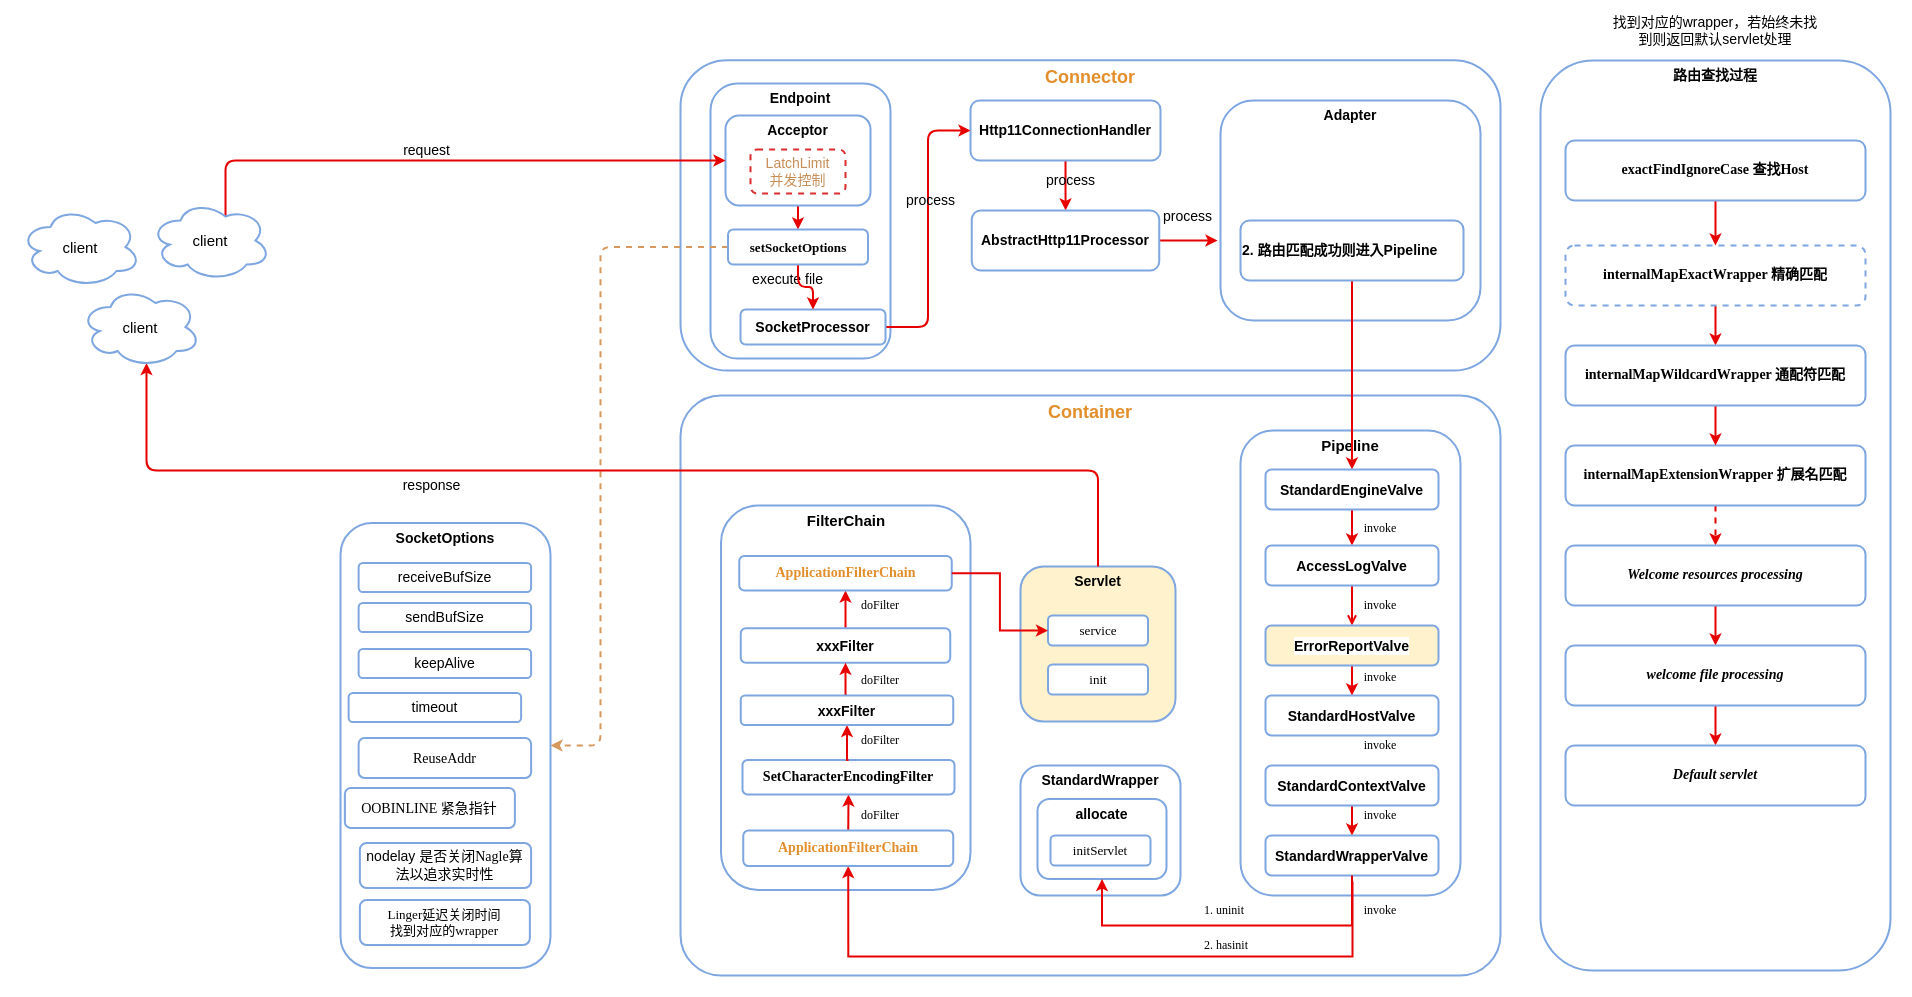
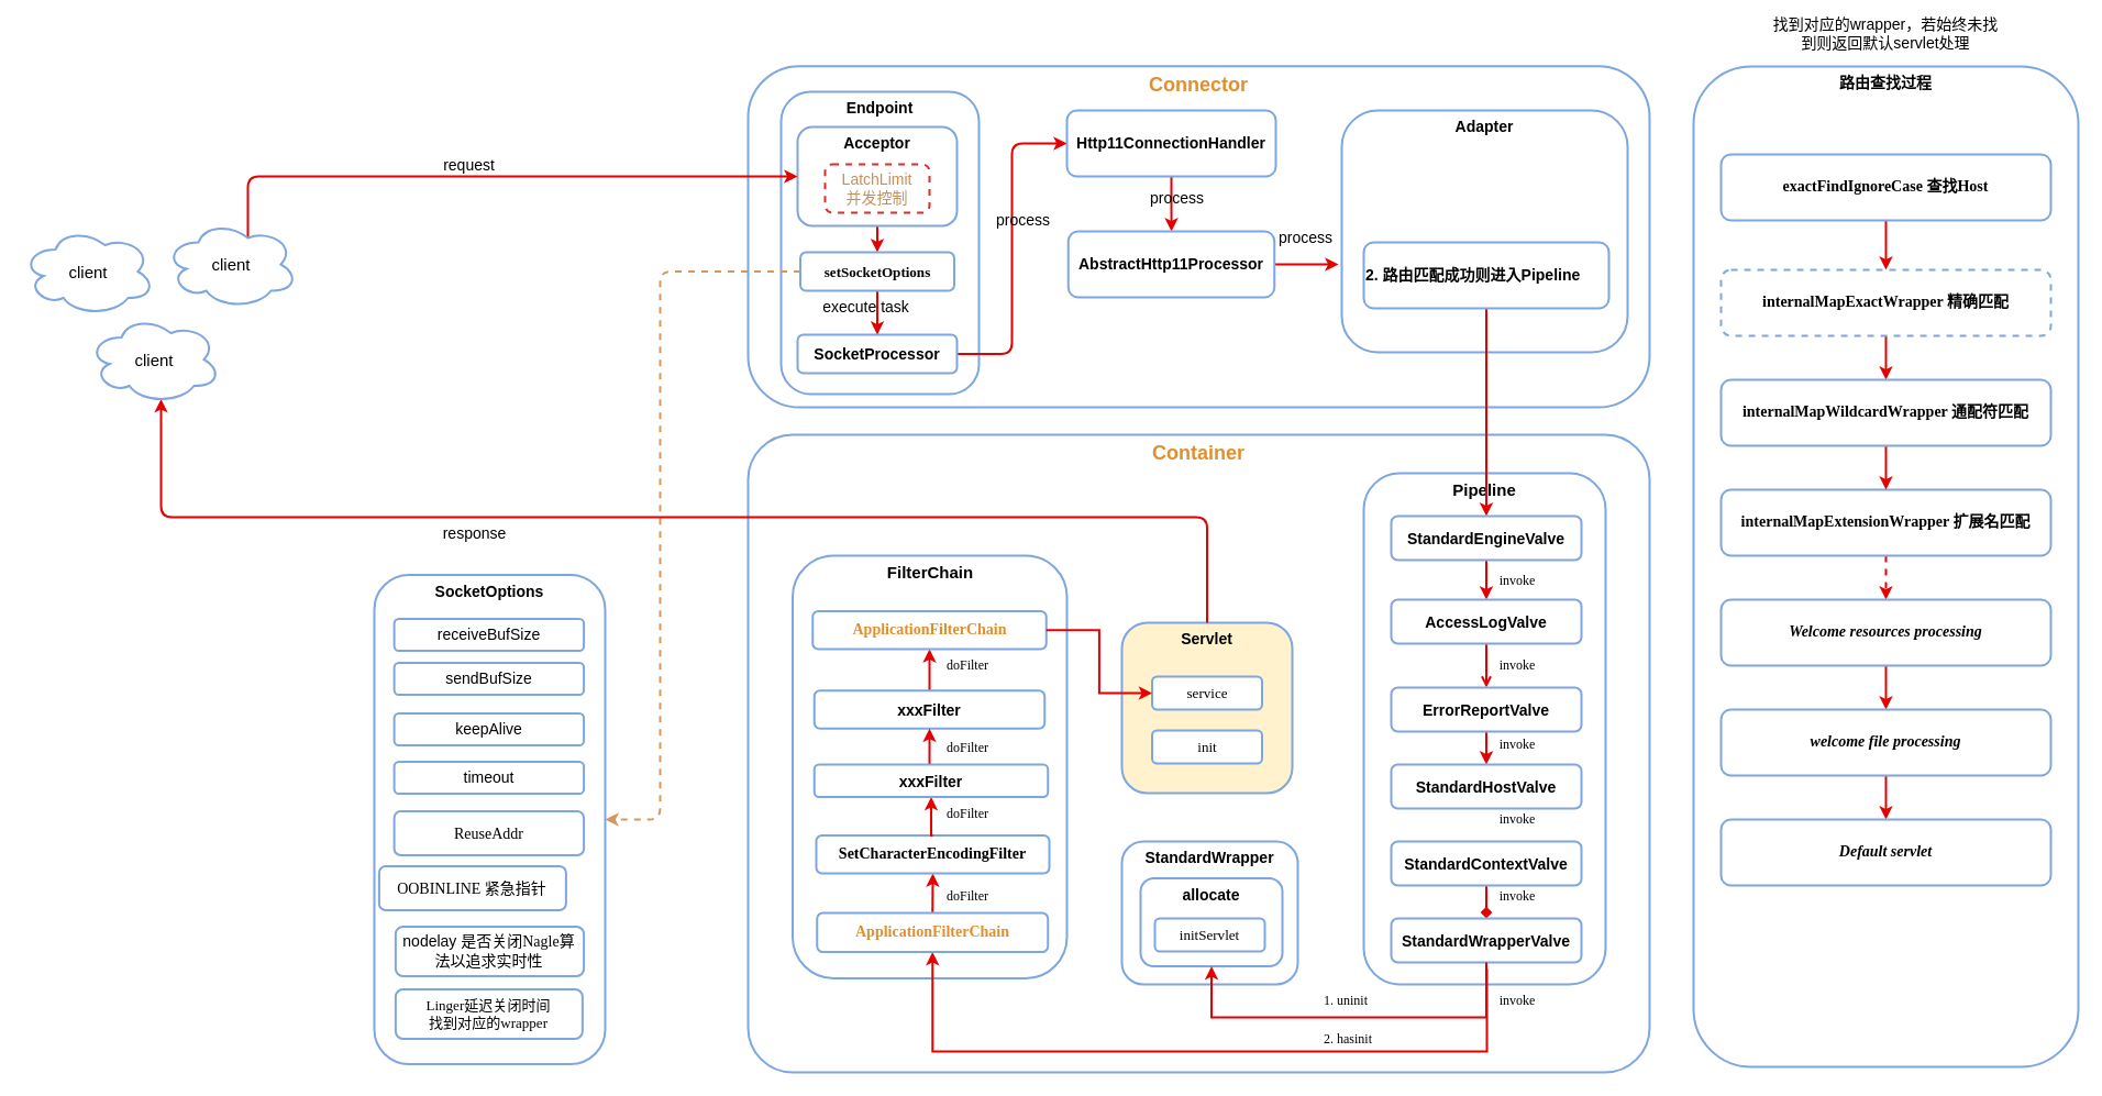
- <mxCell id="70" value="execute file" style="text;html=1;align=center;verticalAlign=middle;resizable=0;points=[];autosize=1;fontSize=14;strokeColor=none;" parent="1" vertex="1"><mxGeometry x="742" y="269" width="90" height="20" as="geometry" /></mxCell>
+ <mxCell id="70" value="execute task" style="text;html=1;align=center;verticalAlign=middle;resizable=0;points=[];autosize=1;fontSize=14;strokeColor=none;" parent="1" vertex="1"><mxGeometry x="742" y="269" width="90" height="20" as="geometry" /></mxCell>
- <mxCell id="14" value="SocketProcessor" style="rounded=1;whiteSpace=wrap;html=1;fontSize=14;align=center;verticalAlign=middle;fontStyle=1;strokeColor=#7EA6E0;strokeWidth=2;" parent="1" vertex="1"><mxGeometry x="740" y="309" width="145" height="35" as="geometry" /></mxCell>
+ <mxCell id="14" value="SocketProcessor" style="rounded=1;whiteSpace=wrap;html=1;fontSize=14;align=center;verticalAlign=middle;fontStyle=1;strokeColor=#7EA6E0;strokeWidth=2;" parent="1" vertex="1"><mxGeometry x="725" y="304" width="145" height="35" as="geometry" /></mxCell>
- <mxCell id="34" value="&lt;span style=&quot;font-size: 14px; font-weight: 700; text-align: left;&quot;&gt;ErrorReportValve&lt;/span&gt;" style="rounded=1;whiteSpace=wrap;html=1;glass=0;comic=0;strokeColor=#7EA6E0;strokeWidth=2;fontSize=15;align=center;labelBackgroundColor=#FFFFFF;fillColor=#fff2cc;" parent="1" vertex="1"><mxGeometry x="1265" y="625" width="173" height="40" as="geometry" /></mxCell>
+ <mxCell id="34" value="&lt;span style=&quot;font-size: 14px; font-weight: 700; text-align: left;&quot;&gt;ErrorReportValve&lt;/span&gt;" style="rounded=1;whiteSpace=wrap;html=1;glass=0;comic=0;strokeColor=#7EA6E0;strokeWidth=2;fontSize=15;align=center;labelBackgroundColor=#FFFFFF;" parent="1" vertex="1"><mxGeometry x="1265" y="625" width="173" height="40" as="geometry" /></mxCell>
- <mxCell id="78" value="timeout" style="rounded=1;whiteSpace=wrap;html=1;labelBackgroundColor=none;strokeColor=#7EA6E0;strokeWidth=2;fontSize=14;fontColor=#000000;" vertex="1" parent="1"><mxGeometry x="348.12" y="692.5" width="172.5" height="29" as="geometry" /></mxCell>
+ <mxCell id="78" value="timeout" style="rounded=1;whiteSpace=wrap;html=1;labelBackgroundColor=none;strokeColor=#7EA6E0;strokeWidth=2;fontSize=14;fontColor=#000000;" vertex="1" parent="1"><mxGeometry x="358.12" y="692.5" width="172.5" height="29" as="geometry" /></mxCell>
- <mxCell id="29" style="edgeStyle=orthogonalEdgeStyle;rounded=0;orthogonalLoop=1;jettySize=auto;html=1;exitX=0.5;exitY=1;exitDx=0;exitDy=0;entryX=0.5;entryY=0;entryDx=0;entryDy=0;strokeColor=#E60000;strokeWidth=2;fontSize=15;fontColor=#000000;" parent="1" source="30" target="32" edge="1"><mxGeometry relative="1" as="geometry" /></mxCell>
+ <mxCell id="29" style="edgeStyle=orthogonalEdgeStyle;rounded=0;orthogonalLoop=1;jettySize=auto;html=1;exitX=0.5;exitY=1;exitDx=0;exitDy=0;entryX=0.5;entryY=0;entryDx=0;entryDy=0;strokeColor=#E60000;strokeWidth=2;fontSize=15;fontColor=#000000;endArrow=diamond;" parent="1" source="30" target="32" edge="1"><mxGeometry relative="1" as="geometry" /></mxCell>
